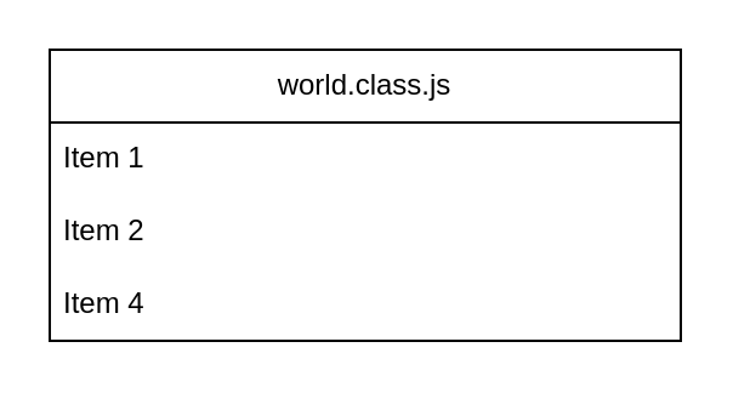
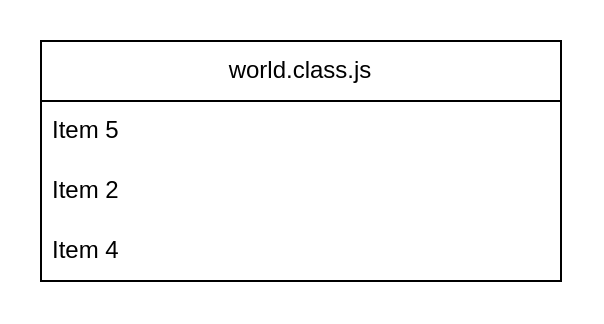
- <mxCell id="3" value="Item 1" style="text;strokeColor=none;fillColor=none;align=left;verticalAlign=middle;spacingLeft=4;spacingRight=4;overflow=hidden;points=[[0,0.5],[1,0.5]];portConstraint=eastwest;rotatable=0;whiteSpace=wrap;html=1;" parent="2" vertex="1"><mxGeometry y="30" width="260" height="30" as="geometry" /></mxCell>
+ <mxCell id="3" value="Item 5" style="text;strokeColor=none;fillColor=none;align=left;verticalAlign=middle;spacingLeft=4;spacingRight=4;overflow=hidden;points=[[0,0.5],[1,0.5]];portConstraint=eastwest;rotatable=0;whiteSpace=wrap;html=1;" parent="2" vertex="1"><mxGeometry y="30" width="260" height="30" as="geometry" /></mxCell>
